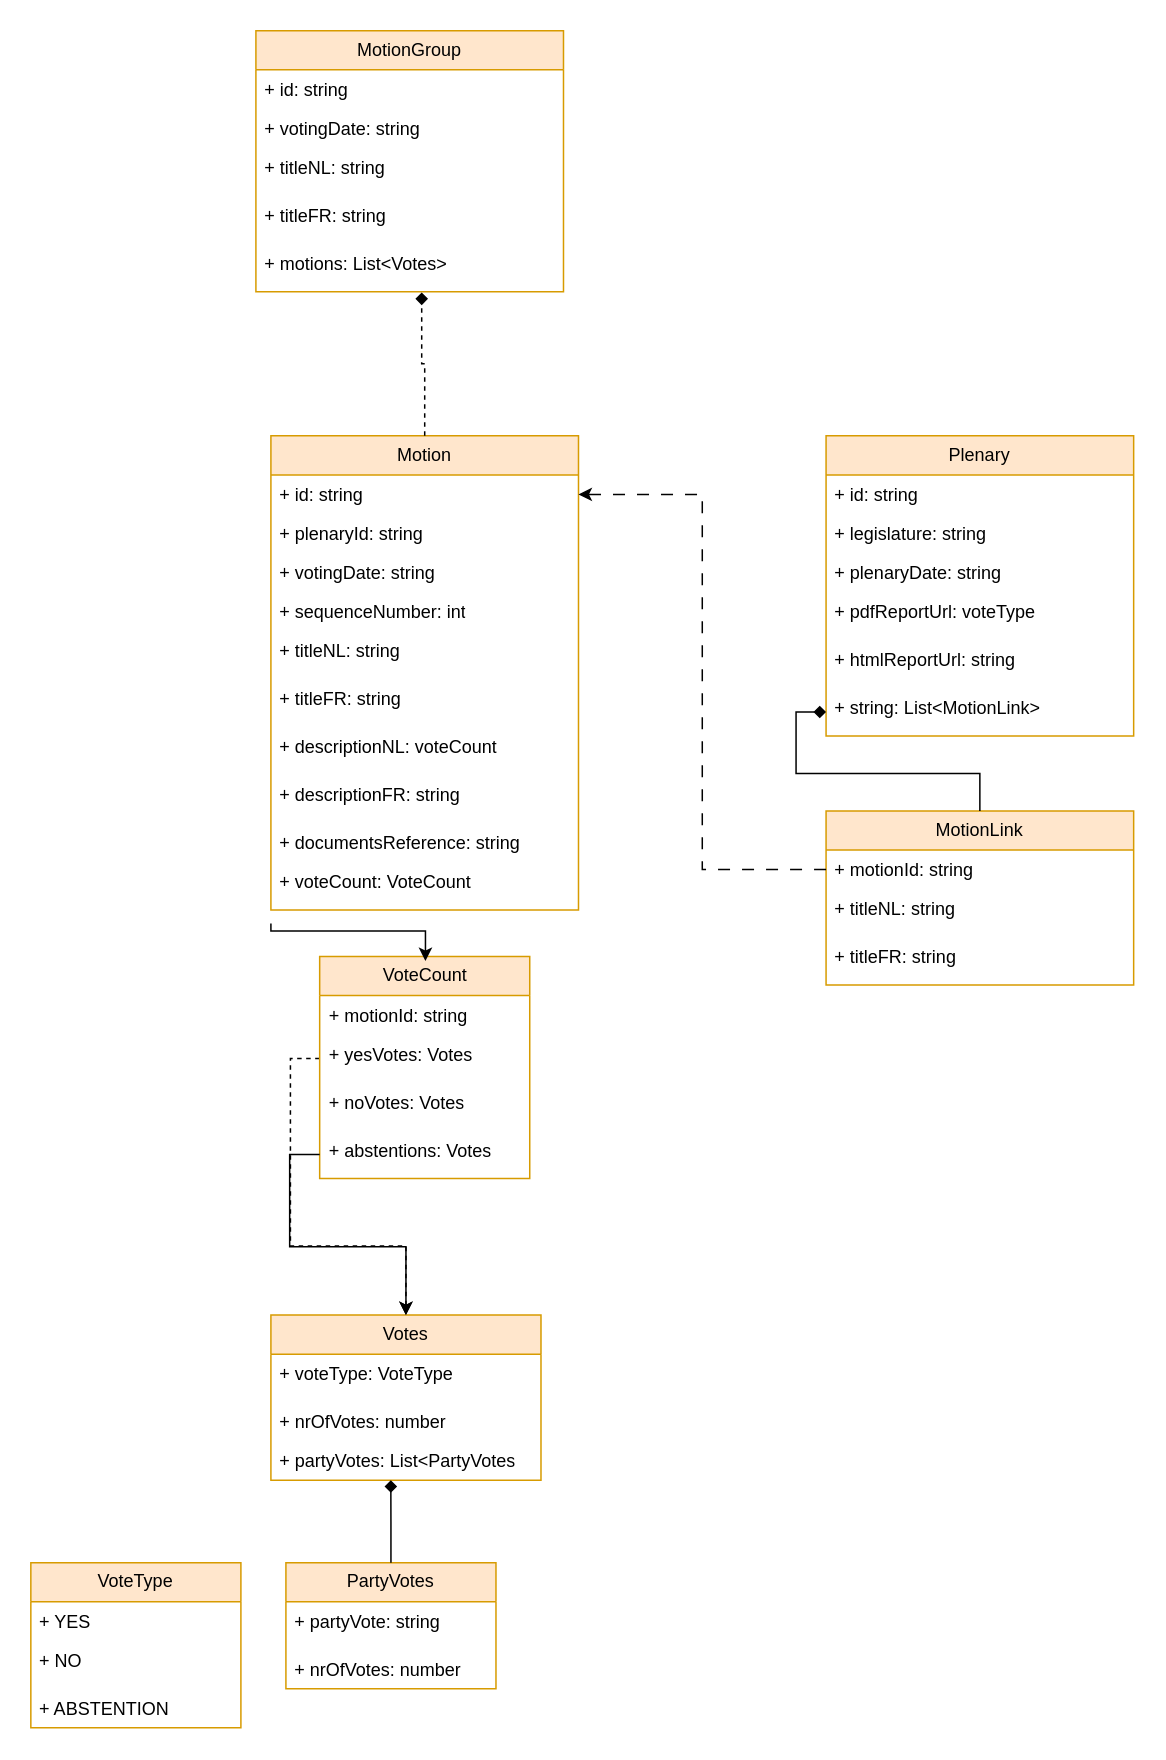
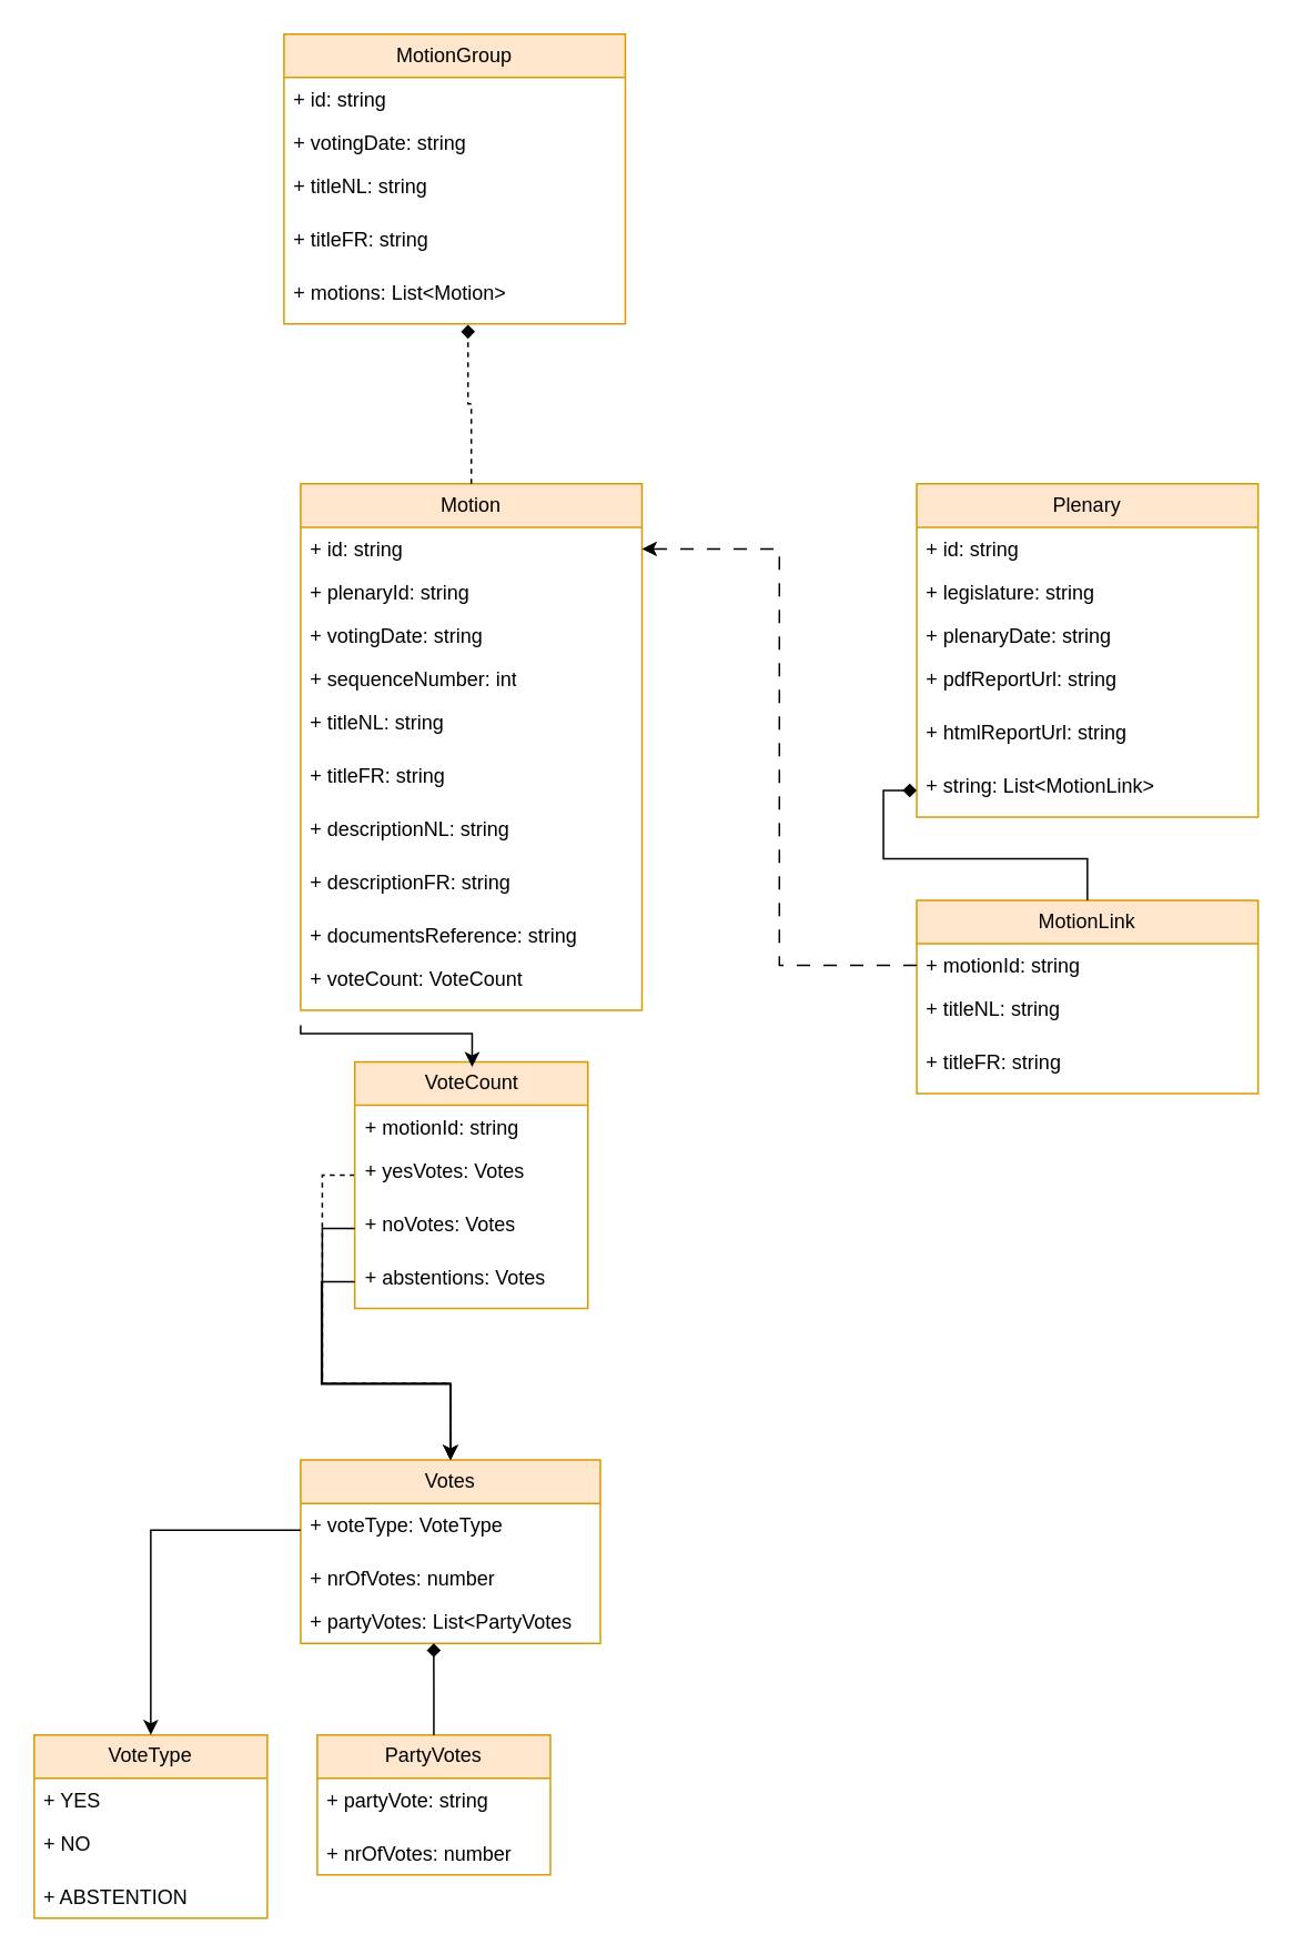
- <mxCell id="53" value="+ motions: List&amp;lt;Votes&amp;gt;" style="text;strokeColor=none;fillColor=none;align=left;verticalAlign=top;spacingLeft=4;spacingRight=4;overflow=hidden;rotatable=0;points=[[0,0.5],[1,0.5]];portConstraint=eastwest;whiteSpace=wrap;html=1;" vertex="1" parent="48"><mxGeometry y="142" width="205" height="32" as="geometry" /></mxCell>
+ <mxCell id="53" value="+ motions: List&amp;lt;Motion&amp;gt;" style="text;strokeColor=none;fillColor=none;align=left;verticalAlign=top;spacingLeft=4;spacingRight=4;overflow=hidden;rotatable=0;points=[[0,0.5],[1,0.5]];portConstraint=eastwest;whiteSpace=wrap;html=1;" vertex="1" parent="48"><mxGeometry y="142" width="205" height="32" as="geometry" /></mxCell>
- <mxCell id="39" value="+ pdfReportUrl: voteType" style="text;strokeColor=none;fillColor=none;align=left;verticalAlign=top;spacingLeft=4;spacingRight=4;overflow=hidden;rotatable=0;points=[[0,0.5],[1,0.5]];portConstraint=eastwest;whiteSpace=wrap;html=1;" parent="35" vertex="1"><mxGeometry y="104" width="205" height="32" as="geometry" /></mxCell>
+ <mxCell id="39" value="+ pdfReportUrl: string" style="text;strokeColor=none;fillColor=none;align=left;verticalAlign=top;spacingLeft=4;spacingRight=4;overflow=hidden;rotatable=0;points=[[0,0.5],[1,0.5]];portConstraint=eastwest;whiteSpace=wrap;html=1;" parent="35" vertex="1"><mxGeometry y="104" width="205" height="32" as="geometry" /></mxCell>
- <mxCell id="9" value="+ descriptionNL: voteCount" style="text;strokeColor=none;fillColor=none;align=left;verticalAlign=top;spacingLeft=4;spacingRight=4;overflow=hidden;rotatable=0;points=[[0,0.5],[1,0.5]];portConstraint=eastwest;whiteSpace=wrap;html=1;" parent="2" vertex="1"><mxGeometry y="194" width="205" height="32" as="geometry" /></mxCell>
+ <mxCell id="9" value="+ descriptionNL: string" style="text;strokeColor=none;fillColor=none;align=left;verticalAlign=top;spacingLeft=4;spacingRight=4;overflow=hidden;rotatable=0;points=[[0,0.5],[1,0.5]];portConstraint=eastwest;whiteSpace=wrap;html=1;" parent="2" vertex="1"><mxGeometry y="194" width="205" height="32" as="geometry" /></mxCell>
+ <mxCell id="33" style="edgeStyle=orthogonalEdgeStyle;rounded=0;orthogonalLoop=1;jettySize=auto;html=1;entryX=0.5;entryY=0;entryDx=0;entryDy=0;" parent="1" source="30" target="20" edge="1"><mxGeometry relative="1" as="geometry"><Array as="points"><mxPoint x="193" y="737" /><mxPoint x="193" y="830" /><mxPoint x="270" y="830" /></Array></mxGeometry></mxCell>
+ <mxCell id="25" style="edgeStyle=orthogonalEdgeStyle;rounded=0;orthogonalLoop=1;jettySize=auto;html=1;entryX=0.5;entryY=0;entryDx=0;entryDy=0;" parent="1" source="21" target="16" edge="1"><mxGeometry relative="1" as="geometry" /></mxCell>
